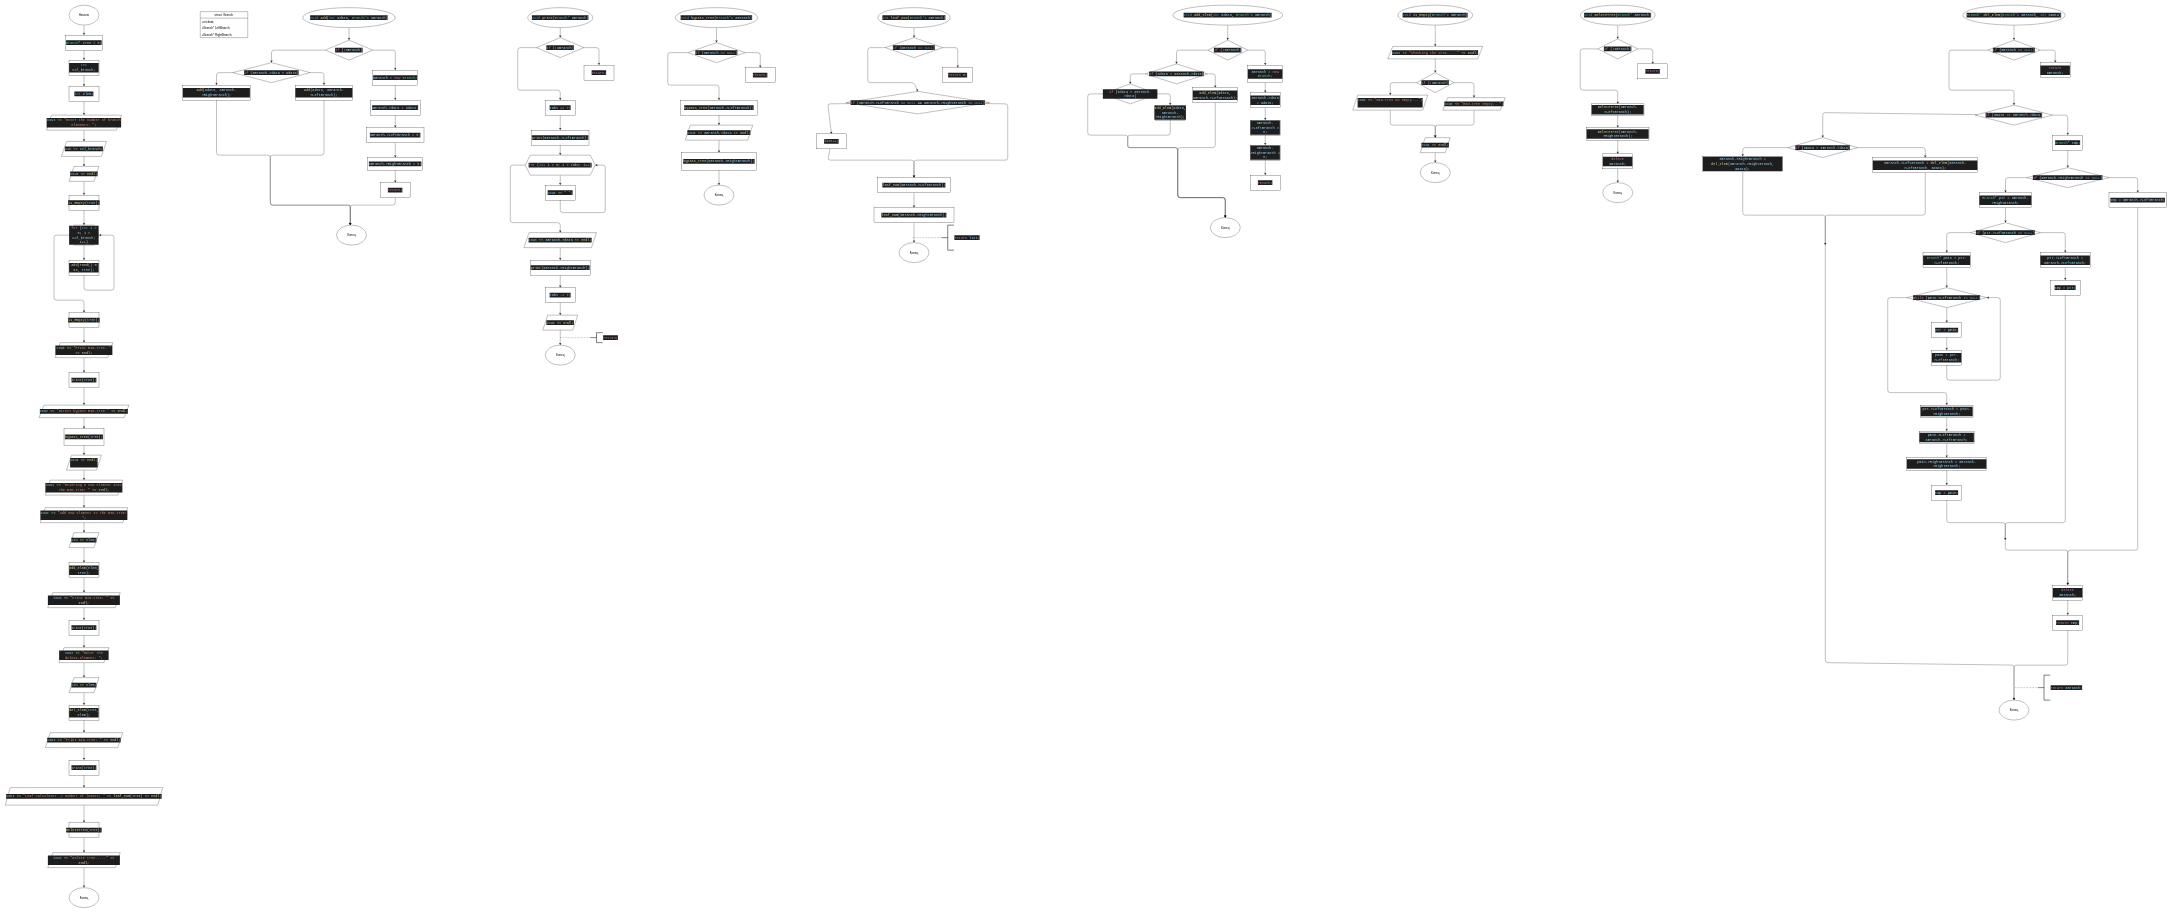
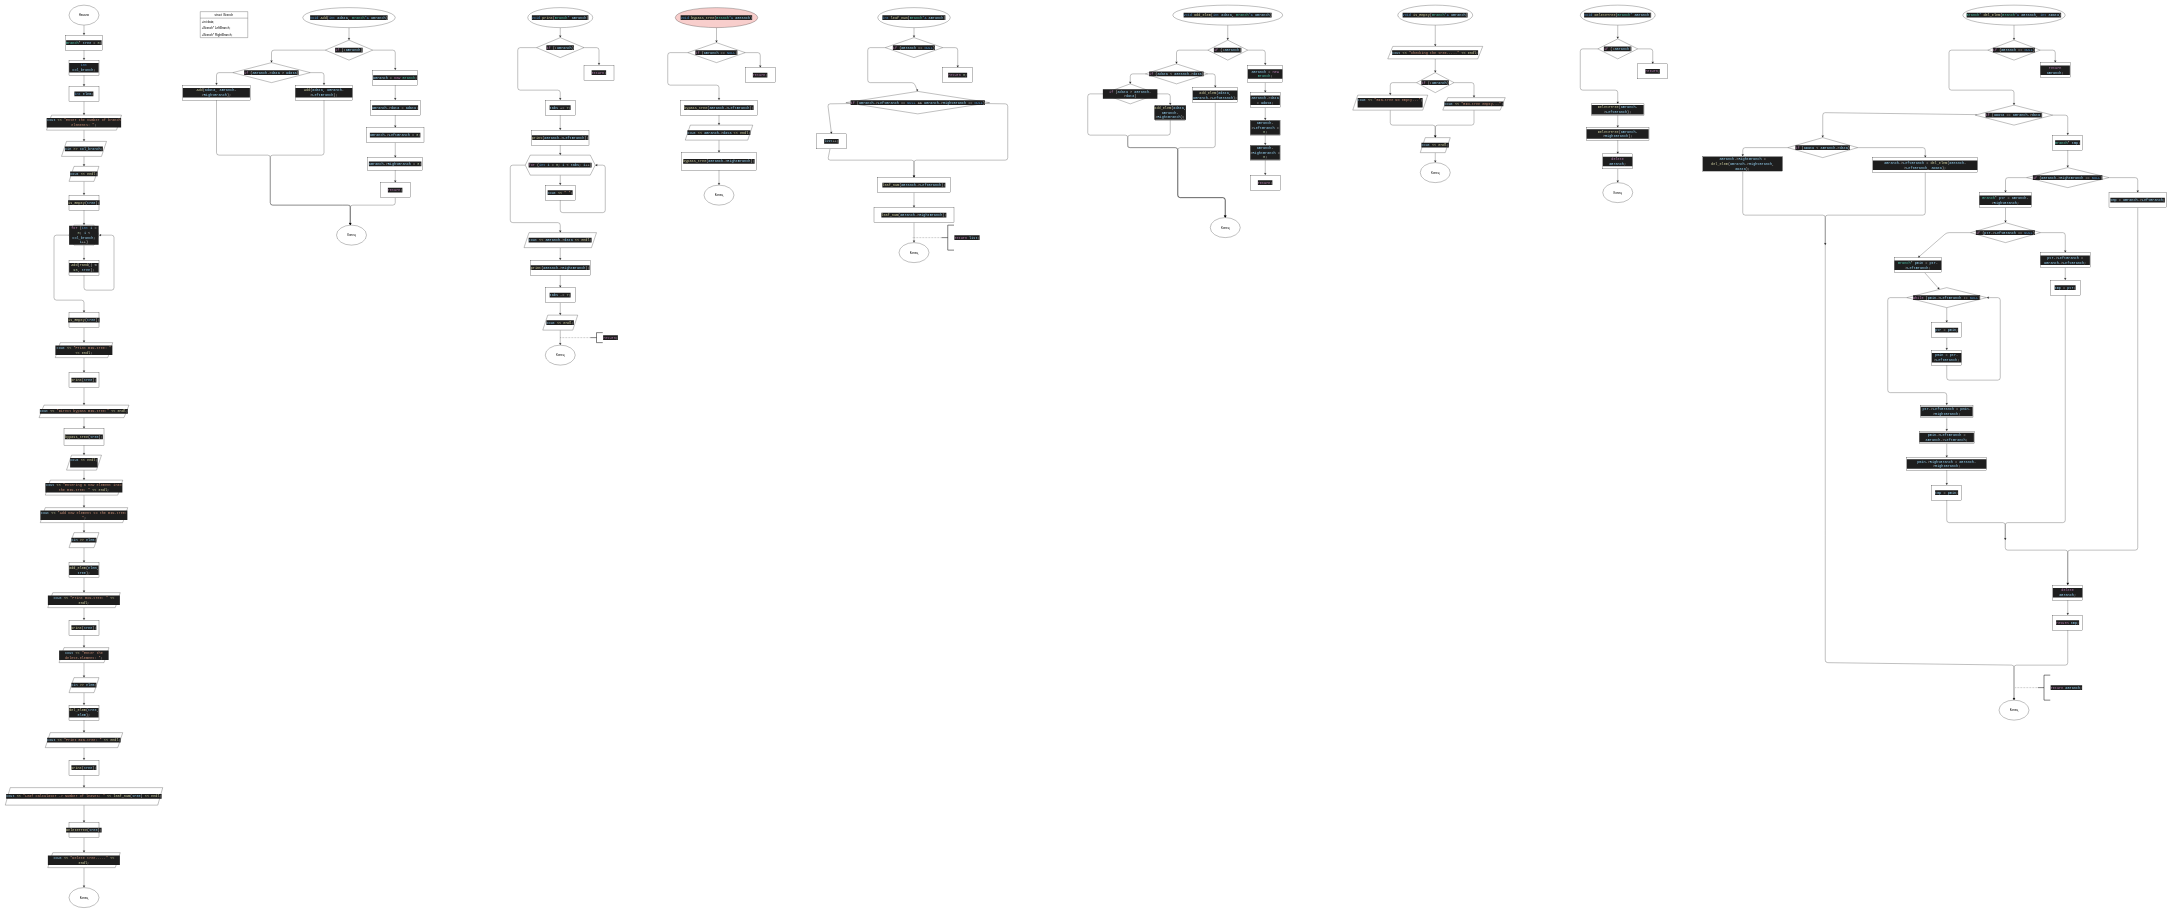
- <mxCell id="56" value="&#10;&#10;&lt;div style=&quot;color: rgb(212, 212, 212); background-color: rgb(30, 30, 30); font-family: consolas, &amp;quot;courier new&amp;quot;, monospace; font-weight: normal; font-size: 14px; line-height: 19px;&quot;&gt;&lt;div&gt;&lt;span style=&quot;color: #569cd6&quot;&gt;void&lt;/span&gt;&lt;span style=&quot;color: #d4d4d4&quot;&gt; &lt;/span&gt;&lt;span style=&quot;color: #dcdcaa&quot;&gt;bypass_tree&lt;/span&gt;&lt;span style=&quot;color: #d4d4d4&quot;&gt;(&lt;/span&gt;&lt;span style=&quot;color: #4ec9b0&quot;&gt;Branch&lt;/span&gt;&lt;span style=&quot;color: #569cd6&quot;&gt;*&amp;amp;&lt;/span&gt;&lt;span style=&quot;color: #d4d4d4&quot;&gt; &lt;/span&gt;&lt;span style=&quot;color: #9cdcfe&quot;&gt;aBranch&lt;/span&gt;&lt;span style=&quot;color: #d4d4d4&quot;&gt;)&lt;/span&gt;&lt;/div&gt;&lt;/div&gt;&#10;&#10;" style="ellipse;whiteSpace=wrap;html=1;" vertex="1" parent="1"><mxGeometry x="2700" y="30" width="330" height="80" as="geometry" /></mxCell>
+ <mxCell id="56" value="&#10;&#10;&lt;div style=&quot;color: rgb(212, 212, 212); background-color: rgb(30, 30, 30); font-family: consolas, &amp;quot;courier new&amp;quot;, monospace; font-weight: normal; font-size: 14px; line-height: 19px;&quot;&gt;&lt;div&gt;&lt;span style=&quot;color: #569cd6&quot;&gt;void&lt;/span&gt;&lt;span style=&quot;color: #d4d4d4&quot;&gt; &lt;/span&gt;&lt;span style=&quot;color: #dcdcaa&quot;&gt;bypass_tree&lt;/span&gt;&lt;span style=&quot;color: #d4d4d4&quot;&gt;(&lt;/span&gt;&lt;span style=&quot;color: #4ec9b0&quot;&gt;Branch&lt;/span&gt;&lt;span style=&quot;color: #569cd6&quot;&gt;*&amp;amp;&lt;/span&gt;&lt;span style=&quot;color: #d4d4d4&quot;&gt; &lt;/span&gt;&lt;span style=&quot;color: #9cdcfe&quot;&gt;aBranch&lt;/span&gt;&lt;span style=&quot;color: #d4d4d4&quot;&gt;)&lt;/span&gt;&lt;/div&gt;&lt;/div&gt;&#10;&#10;" style="ellipse;whiteSpace=wrap;html=1;fillColor=#f8cecc;" vertex="1" parent="1"><mxGeometry x="2700" y="30" width="330" height="80" as="geometry" /></mxCell>
- <mxCell id="164" value="&#10;&#10;&lt;div style=&quot;color: rgb(212, 212, 212); background-color: rgb(30, 30, 30); font-family: consolas, &amp;quot;courier new&amp;quot;, monospace; font-weight: normal; font-size: 14px; line-height: 19px;&quot;&gt;&lt;div&gt;&lt;span style=&quot;color: #4ec9b0&quot;&gt;Branch&lt;/span&gt;&lt;span style=&quot;color: #d4d4d4&quot;&gt;* &lt;/span&gt;&lt;span style=&quot;color: #9cdcfe&quot;&gt;pmin&lt;/span&gt;&lt;span style=&quot;color: #d4d4d4&quot;&gt; = &lt;/span&gt;&lt;span style=&quot;color: #9cdcfe&quot;&gt;ptr&lt;/span&gt;&lt;span style=&quot;color: #d4d4d4&quot;&gt;-&amp;gt;&lt;/span&gt;&lt;span style=&quot;color: #9cdcfe&quot;&gt;LeftBranch&lt;/span&gt;&lt;span style=&quot;color: #d4d4d4&quot;&gt;;&lt;/span&gt;&lt;/div&gt;&lt;/div&gt;&#10;&#10;" style="rounded=0;whiteSpace=wrap;html=1;" vertex="1" parent="1"><mxGeometry x="7691" y="1010" width="190" height="60" as="geometry" /></mxCell>
+ <mxCell id="164" value="&#10;&#10;&lt;div style=&quot;color: rgb(212, 212, 212); background-color: rgb(30, 30, 30); font-family: consolas, &amp;quot;courier new&amp;quot;, monospace; font-weight: normal; font-size: 14px; line-height: 19px;&quot;&gt;&lt;div&gt;&lt;span style=&quot;color: #4ec9b0&quot;&gt;Branch&lt;/span&gt;&lt;span style=&quot;color: #d4d4d4&quot;&gt;* &lt;/span&gt;&lt;span style=&quot;color: #9cdcfe&quot;&gt;pmin&lt;/span&gt;&lt;span style=&quot;color: #d4d4d4&quot;&gt; = &lt;/span&gt;&lt;span style=&quot;color: #9cdcfe&quot;&gt;ptr&lt;/span&gt;&lt;span style=&quot;color: #d4d4d4&quot;&gt;-&amp;gt;&lt;/span&gt;&lt;span style=&quot;color: #9cdcfe&quot;&gt;LeftBranch&lt;/span&gt;&lt;span style=&quot;color: #d4d4d4&quot;&gt;;&lt;/span&gt;&lt;/div&gt;&lt;/div&gt;&#10;&#10;" style="rounded=0;whiteSpace=wrap;html=1;" vertex="1" parent="1"><mxGeometry x="7576" y="1030" width="190" height="60" as="geometry" /></mxCell>
